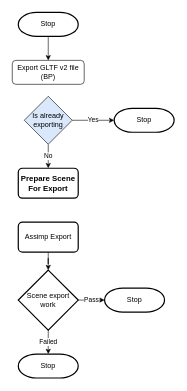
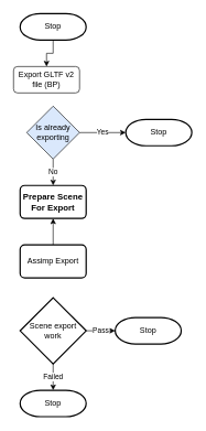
- <mxCell id="2" value="Export GLTF v2 file (BP)" style="rounded=1;whiteSpace=wrap;html=1;fontSize=12;glass=0;strokeWidth=1;shadow=0;" parent="1" vertex="1"><mxGeometry x="20" y="100" width="120" height="40" as="geometry" /></mxCell>
+ <mxCell id="2" value="Export GLTF v2 file (BP)" style="rounded=1;whiteSpace=wrap;html=1;fontSize=12;glass=0;strokeWidth=1;shadow=0;" parent="1" vertex="1"><mxGeometry x="20" y="100" width="100" height="40" as="geometry" /></mxCell>
- <mxCell id="7" value="" style="edgeStyle=orthogonalEdgeStyle;rounded=0;orthogonalLoop=1;jettySize=auto;html=1;" parent="1" source="8" target="11" edge="1"><mxGeometry relative="1" as="geometry" /></mxCell>
+ <mxCell id="7" value="" style="edgeStyle=orthogonalEdgeStyle;rounded=0;orthogonalLoop=1;jettySize=auto;html=1;" parent="1" source="8" target="6" edge="1"><mxGeometry relative="1" as="geometry" /></mxCell>
